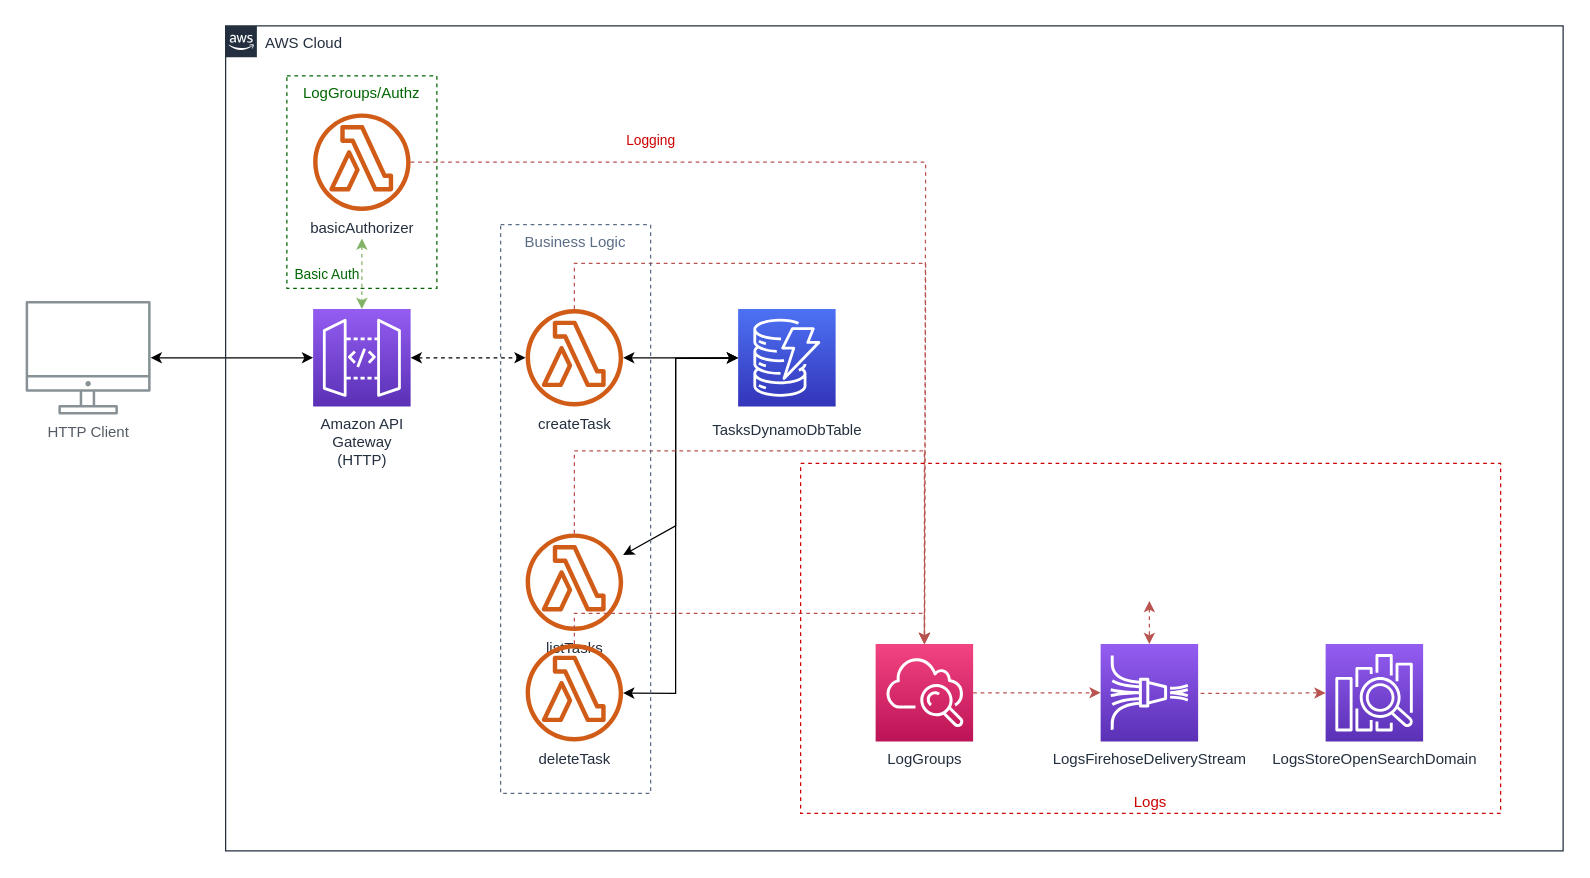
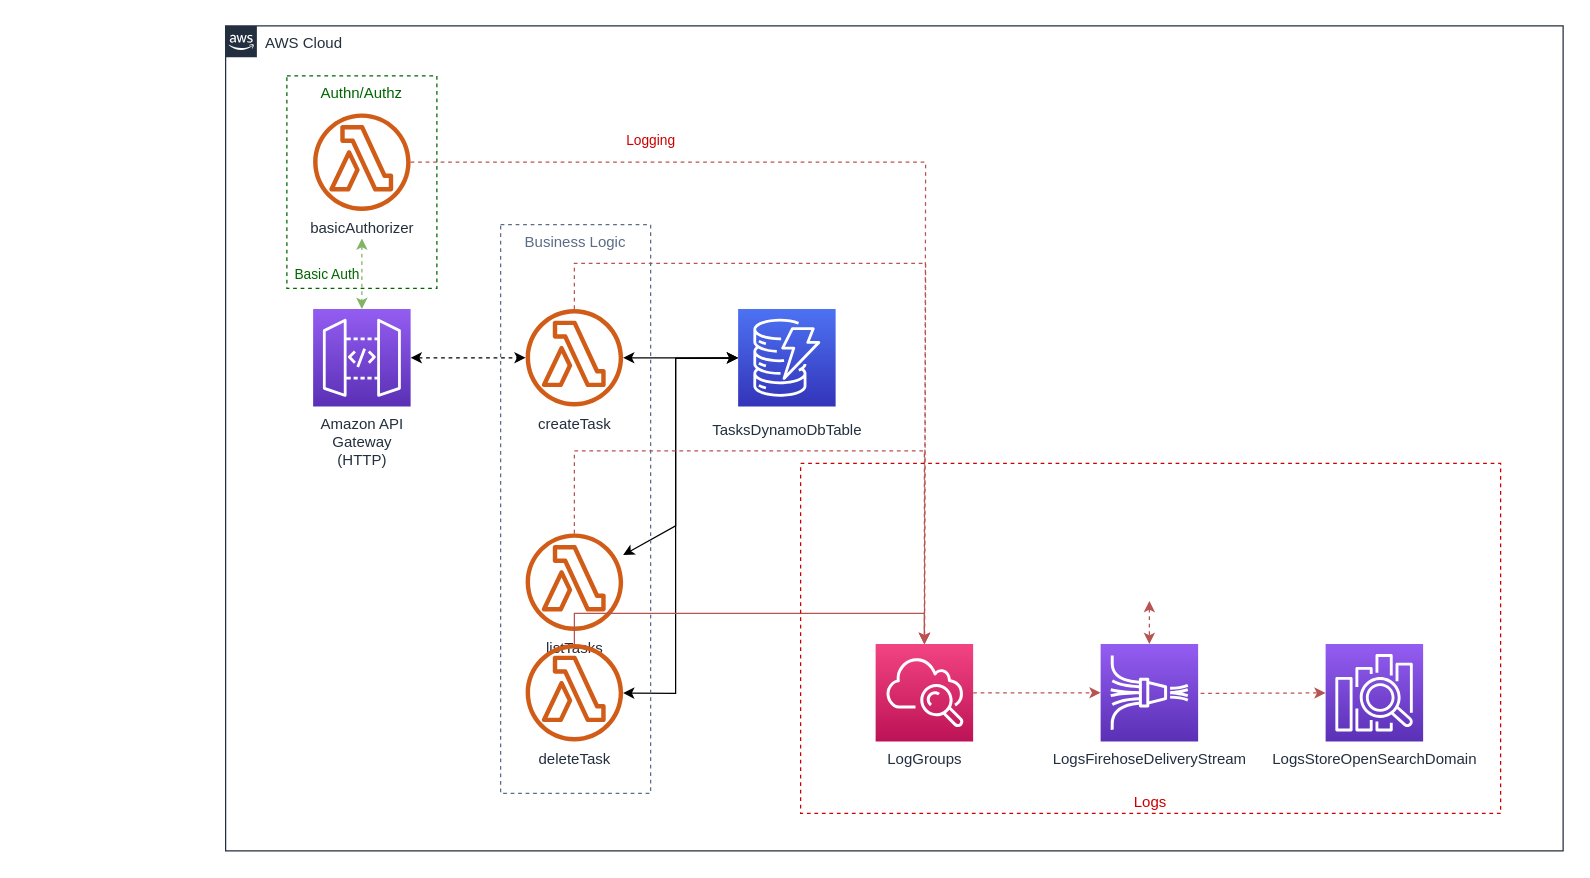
- <mxCell id="13" value="LogGroups/Authz" style="fillColor=none;strokeColor=#006600;dashed=1;verticalAlign=top;fontStyle=0;fontColor=#006600;" vertex="1" parent="1"><mxGeometry x="229" y="60" width="120" height="170" as="geometry" /></mxCell>
+ <mxCell id="13" value="Authn/Authz" style="fillColor=none;strokeColor=#006600;dashed=1;verticalAlign=top;fontStyle=0;fontColor=#006600;" vertex="1" parent="1"><mxGeometry x="229" y="60" width="120" height="170" as="geometry" /></mxCell>
- <mxCell id="3" value="HTTP Client" style="outlineConnect=0;gradientColor=none;fontColor=#545B64;strokeColor=none;fillColor=#879196;dashed=0;verticalLabelPosition=bottom;verticalAlign=top;align=center;html=1;fontSize=12;fontStyle=0;aspect=fixed;shape=mxgraph.aws4.illustration_desktop;pointerEvents=1;labelBackgroundColor=#ffffff;" parent="1" vertex="1"><mxGeometry x="20" y="240" width="100" height="91" as="geometry" /></mxCell>
- <mxCell id="11" value="" style="endArrow=classic;startArrow=classic;html=1;rounded=0;" edge="1" parent="1" source="3" target="4"><mxGeometry width="50" height="50" relative="1" as="geometry"><mxPoint x="390" y="370" as="sourcePoint" /><mxPoint x="440" y="320" as="targetPoint" /></mxGeometry></mxCell>
- <mxCell id="19" value="" style="endArrow=classic;startArrow=none;html=1;rounded=0;fillColor=#f8cecc;strokeColor=#b85450;dashed=1;startFill=0;" edge="1" parent="1" source="9" target="7"><mxGeometry width="50" height="50" relative="1" as="geometry"><mxPoint x="484.598" y="524.5" as="sourcePoint" /><mxPoint x="610" y="329.635" as="targetPoint" /><Array as="points"><mxPoint x="459" y="490" /><mxPoint x="739" y="490" /></Array></mxGeometry></mxCell>
+ <mxCell id="19" value="" style="endArrow=classic;startArrow=none;html=1;rounded=0;fillColor=#f8cecc;strokeColor=#b85450;dashed=0;startFill=0;" edge="1" parent="1" source="9" target="7"><mxGeometry width="50" height="50" relative="1" as="geometry"><mxPoint x="484.598" y="524.5" as="sourcePoint" /><mxPoint x="610" y="329.635" as="targetPoint" /><Array as="points"><mxPoint x="459" y="490" /><mxPoint x="739" y="490" /></Array></mxGeometry></mxCell>
